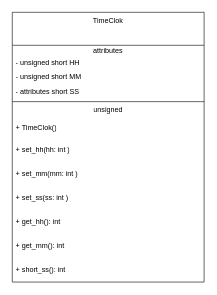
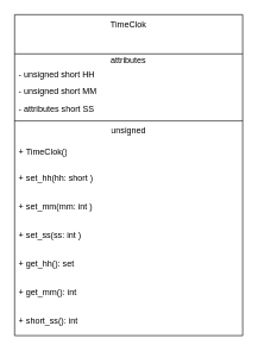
- <mxCell id="10" value="+ set_hh(hh: int&amp;nbsp;)" style="text;html=1;strokeColor=none;fillColor=none;align=left;verticalAlign=middle;spacingLeft=4;spacingRight=4;overflow=hidden;rotatable=0;points=[[0,0.5],[1,0.5]];portConstraint=eastwest;whiteSpace=wrap;" vertex="1" parent="2"><mxGeometry y="210" width="320" height="40" as="geometry" /></mxCell>
+ <mxCell id="10" value="+ set_hh(hh: short&amp;nbsp;)" style="text;html=1;strokeColor=none;fillColor=none;align=left;verticalAlign=middle;spacingLeft=4;spacingRight=4;overflow=hidden;rotatable=0;points=[[0,0.5],[1,0.5]];portConstraint=eastwest;whiteSpace=wrap;" vertex="1" parent="2"><mxGeometry y="210" width="320" height="40" as="geometry" /></mxCell>
- <mxCell id="13" value="+ get_hh(): int&amp;nbsp;" style="text;html=1;strokeColor=none;fillColor=none;align=left;verticalAlign=middle;spacingLeft=4;spacingRight=4;overflow=hidden;rotatable=0;points=[[0,0.5],[1,0.5]];portConstraint=eastwest;whiteSpace=wrap;" vertex="1" parent="2"><mxGeometry y="330" width="320" height="40" as="geometry" /></mxCell>
+ <mxCell id="13" value="+ get_hh(): set&amp;nbsp;" style="text;html=1;strokeColor=none;fillColor=none;align=left;verticalAlign=middle;spacingLeft=4;spacingRight=4;overflow=hidden;rotatable=0;points=[[0,0.5],[1,0.5]];portConstraint=eastwest;whiteSpace=wrap;" vertex="1" parent="2"><mxGeometry y="330" width="320" height="40" as="geometry" /></mxCell>
